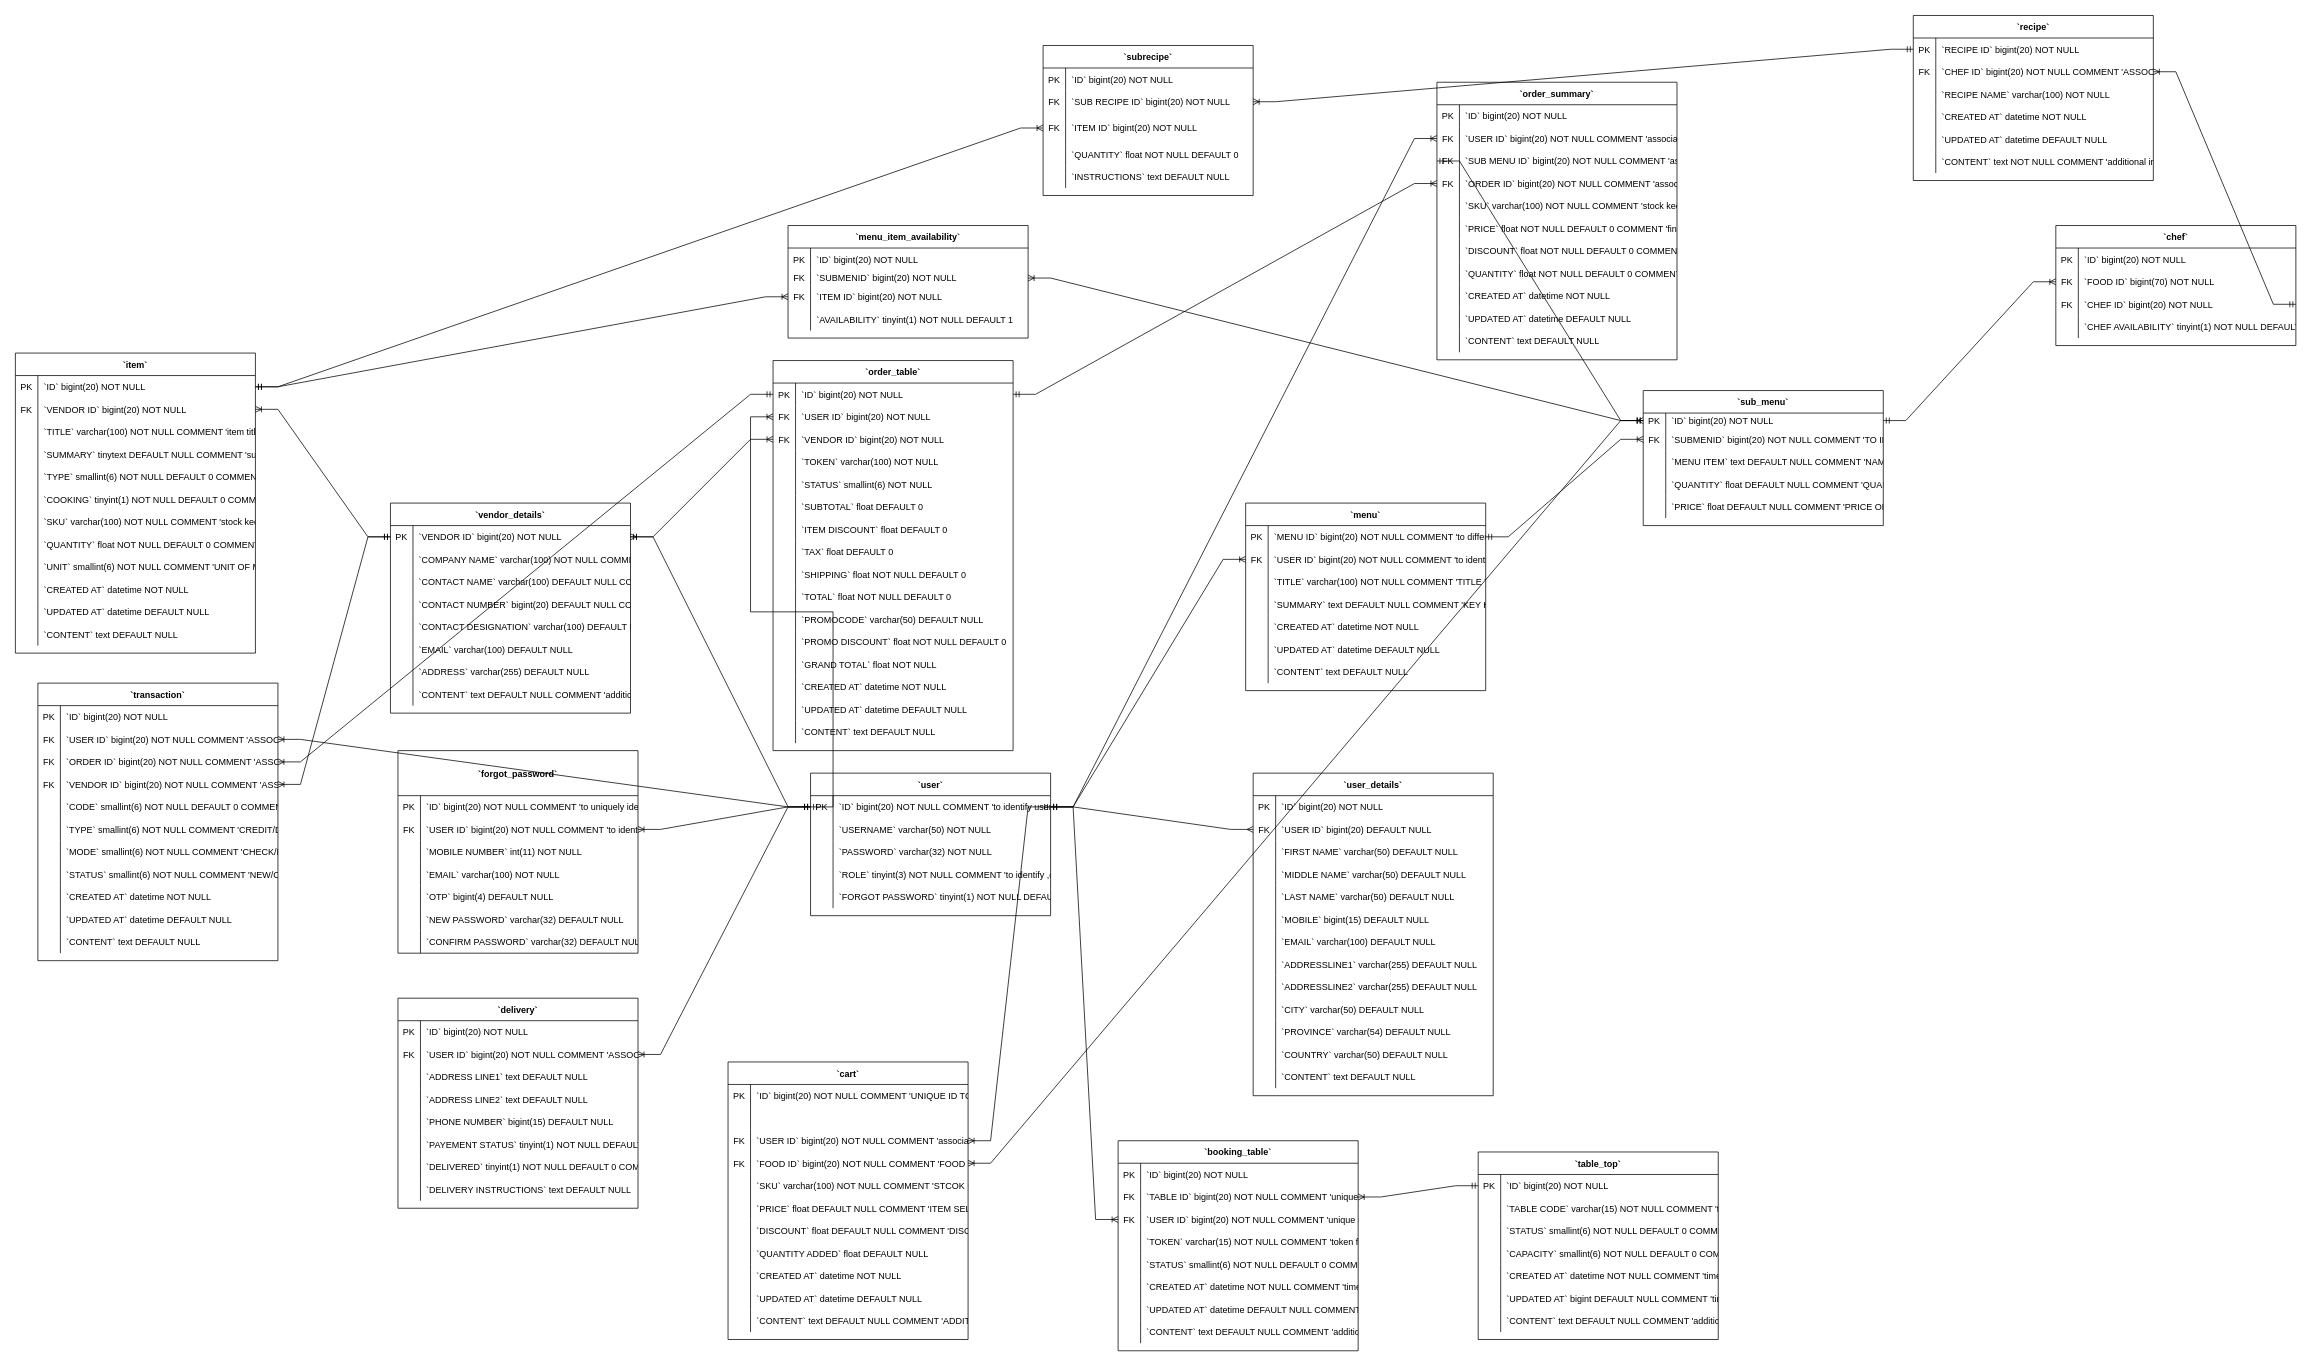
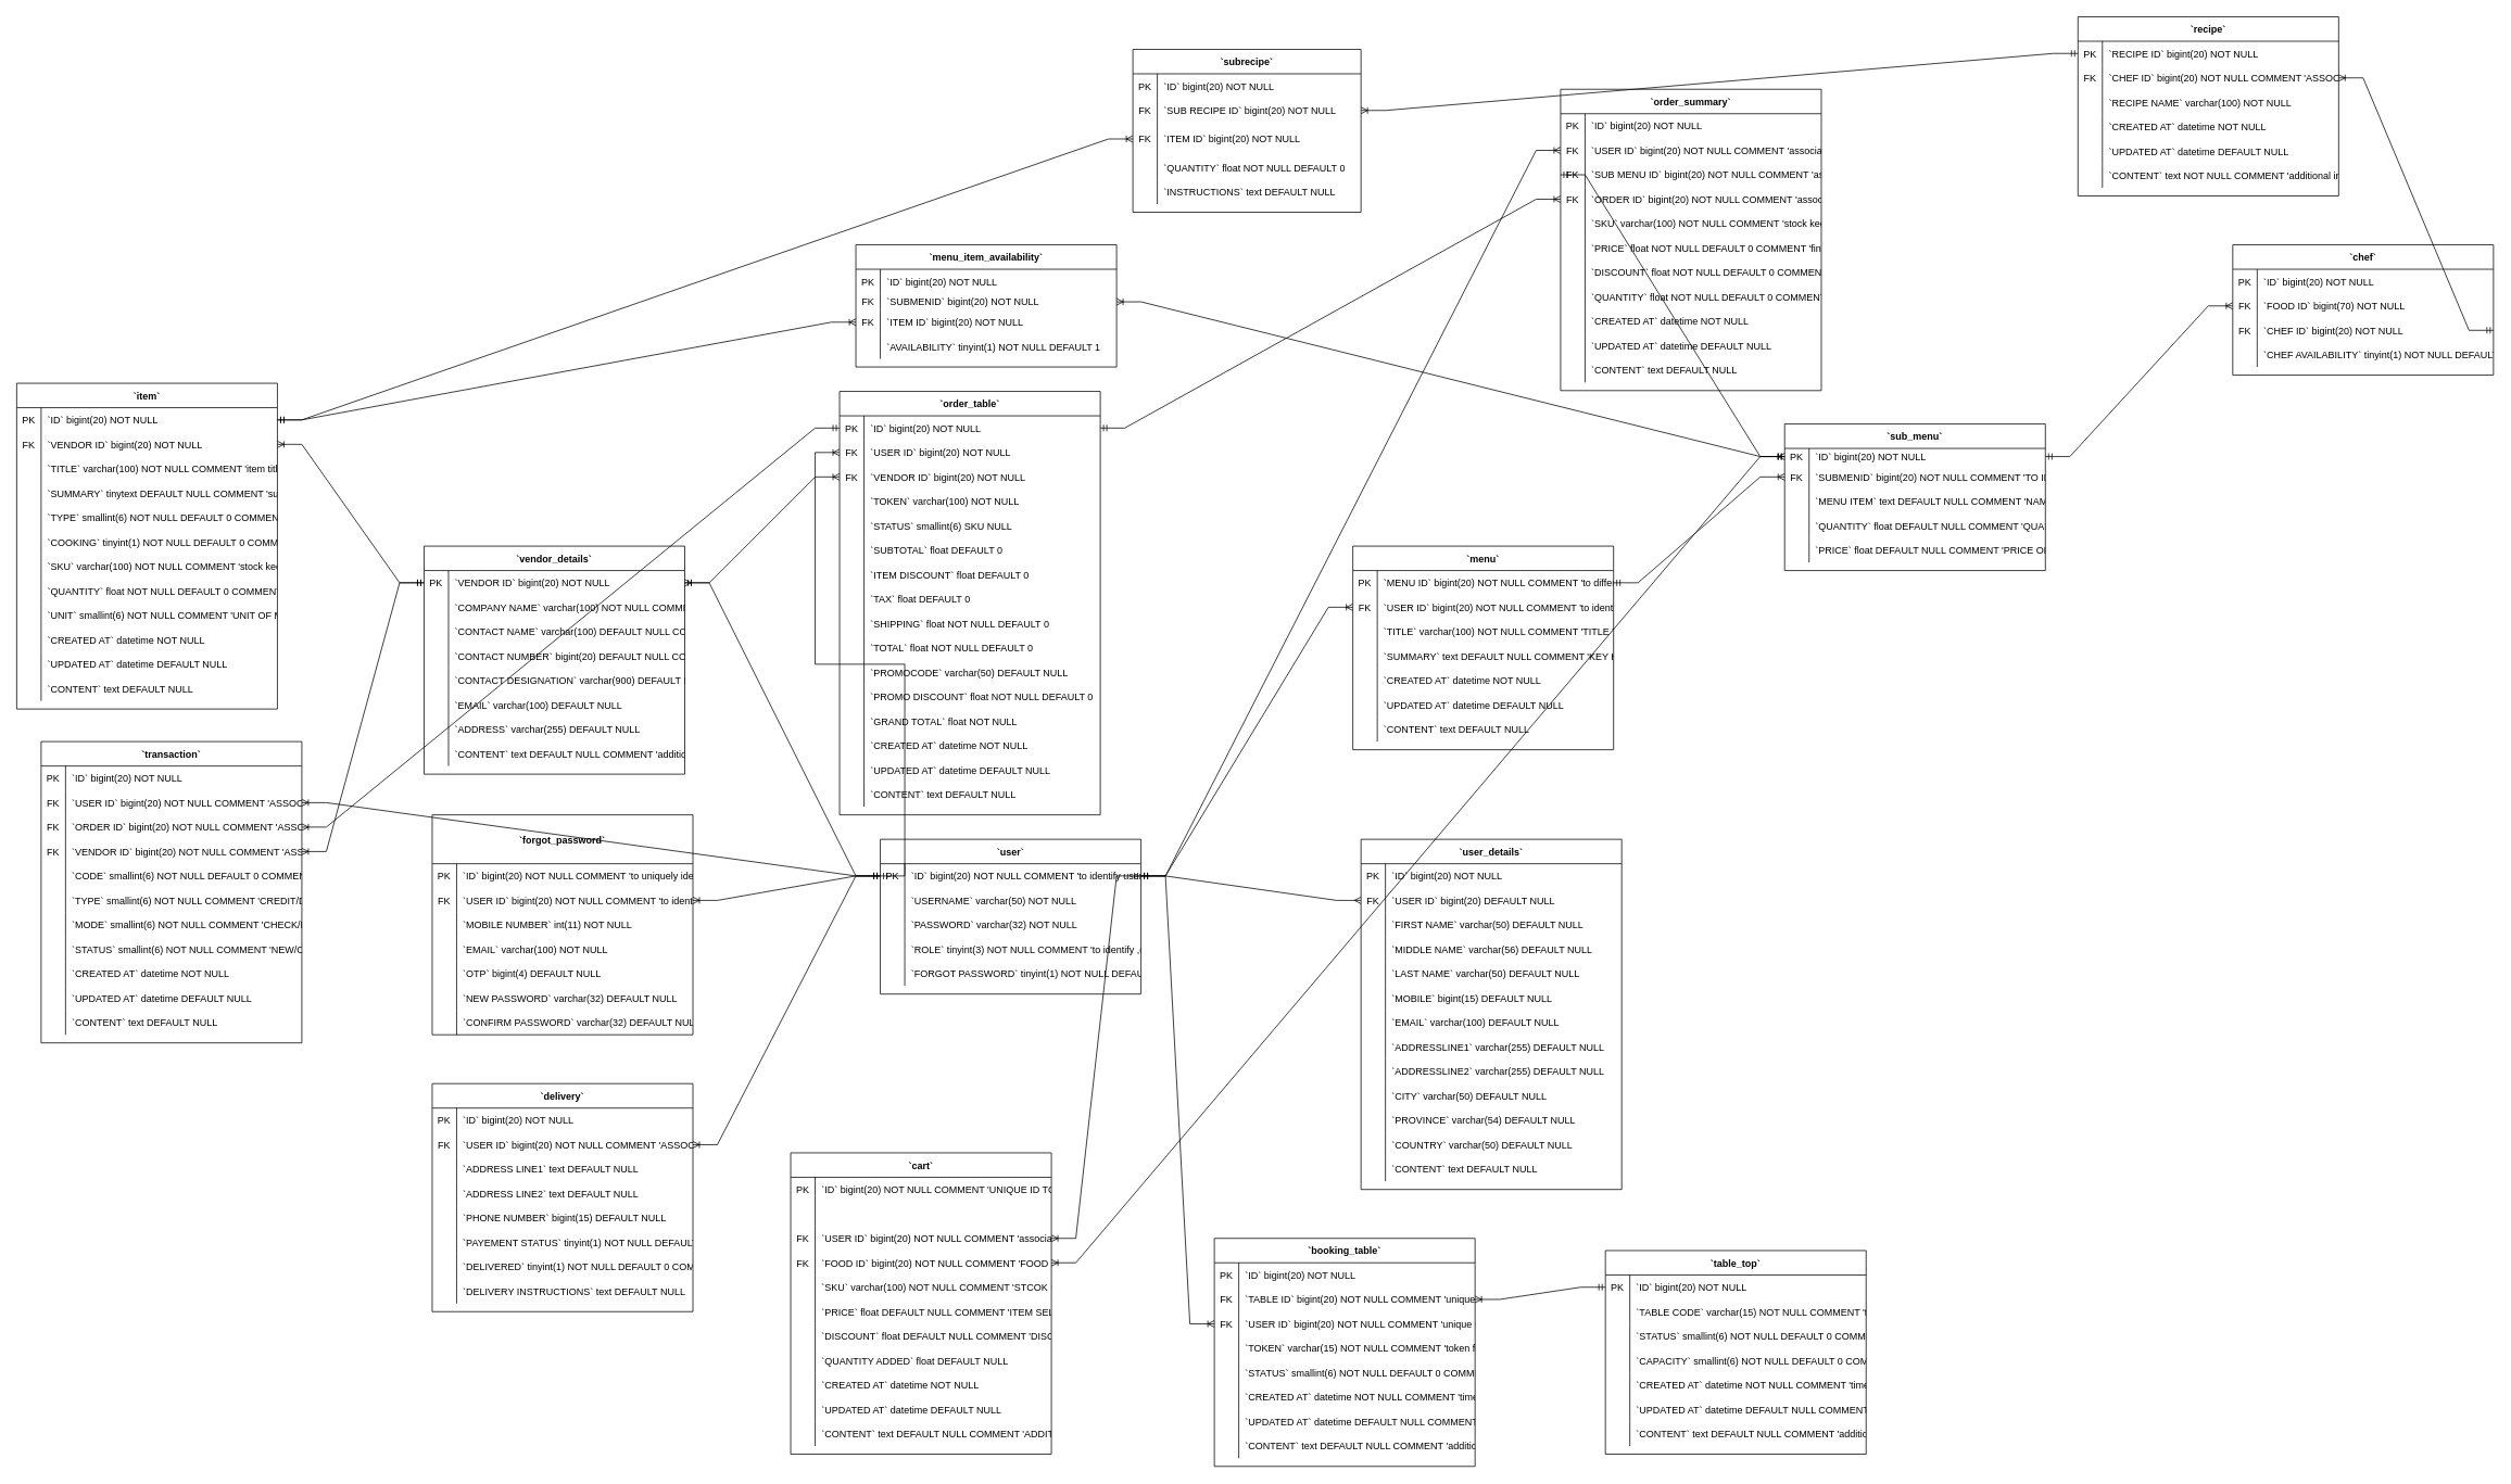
- <mxCell id="242" value="`STATUS` smallint(6) NOT NULL" style="shape=partialRectangle;overflow=hidden;connectable=0;fillColor=none;align=left;top=0;left=0;bottom=0;right=0;spacingLeft=6;" parent="240" vertex="1"><mxGeometry x="30" width="290" height="30" as="geometry"><mxRectangle width="290" height="30" as="alternateBounds" /></mxGeometry></mxCell>
+ <mxCell id="242" value="`STATUS` smallint(6) SKU NULL" style="shape=partialRectangle;overflow=hidden;connectable=0;fillColor=none;align=left;top=0;left=0;bottom=0;right=0;spacingLeft=6;" parent="240" vertex="1"><mxGeometry x="30" width="290" height="30" as="geometry"><mxRectangle width="290" height="30" as="alternateBounds" /></mxGeometry></mxCell>
- <mxCell id="454" value="`CONTACT DESIGNATION` varchar(100) DEFAULT NULL COMMENT 'vendor''s designation'" style="shape=partialRectangle;overflow=hidden;connectable=0;fillColor=none;align=left;top=0;left=0;bottom=0;right=0;spacingLeft=6;" parent="452" vertex="1"><mxGeometry x="30" width="290" height="30" as="geometry"><mxRectangle width="290" height="30" as="alternateBounds" /></mxGeometry></mxCell>
+ <mxCell id="454" value="`CONTACT DESIGNATION` varchar(900) DEFAULT NULL COMMENT 'vendor''s designation'" style="shape=partialRectangle;overflow=hidden;connectable=0;fillColor=none;align=left;top=0;left=0;bottom=0;right=0;spacingLeft=6;" parent="452" vertex="1"><mxGeometry x="30" width="290" height="30" as="geometry"><mxRectangle width="290" height="30" as="alternateBounds" /></mxGeometry></mxCell>
- <mxCell id="411" value="`MIDDLE NAME` varchar(50) DEFAULT NULL" style="shape=partialRectangle;overflow=hidden;connectable=0;fillColor=none;align=left;top=0;left=0;bottom=0;right=0;spacingLeft=6;" parent="409" vertex="1"><mxGeometry x="30" width="290" height="30" as="geometry"><mxRectangle width="290" height="30" as="alternateBounds" /></mxGeometry></mxCell>
+ <mxCell id="411" value="`MIDDLE NAME` varchar(56) DEFAULT NULL" style="shape=partialRectangle;overflow=hidden;connectable=0;fillColor=none;align=left;top=0;left=0;bottom=0;right=0;spacingLeft=6;" parent="409" vertex="1"><mxGeometry x="30" width="290" height="30" as="geometry"><mxRectangle width="290" height="30" as="alternateBounds" /></mxGeometry></mxCell>
- <mxCell id="345" value="`UPDATED AT` bigint DEFAULT NULL COMMENT 'time table was updated'" style="shape=partialRectangle;overflow=hidden;connectable=0;fillColor=none;align=left;top=0;left=0;bottom=0;right=0;spacingLeft=6;" parent="343" vertex="1"><mxGeometry x="30" width="290" height="30" as="geometry"><mxRectangle width="290" height="30" as="alternateBounds" /></mxGeometry></mxCell>
+ <mxCell id="345" value="`UPDATED AT` datetime DEFAULT NULL COMMENT 'time table was updated'" style="shape=partialRectangle;overflow=hidden;connectable=0;fillColor=none;align=left;top=0;left=0;bottom=0;right=0;spacingLeft=6;" parent="343" vertex="1"><mxGeometry x="30" width="290" height="30" as="geometry"><mxRectangle width="290" height="30" as="alternateBounds" /></mxGeometry></mxCell>
